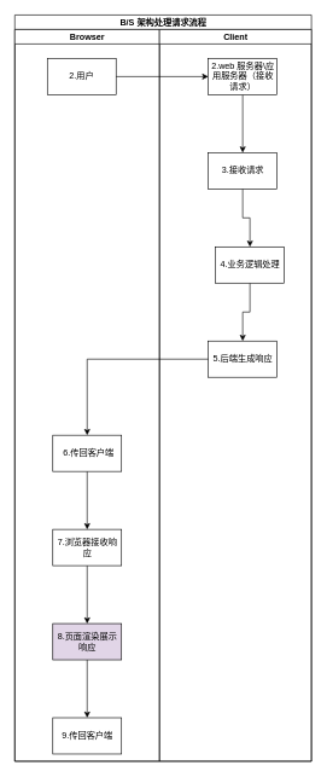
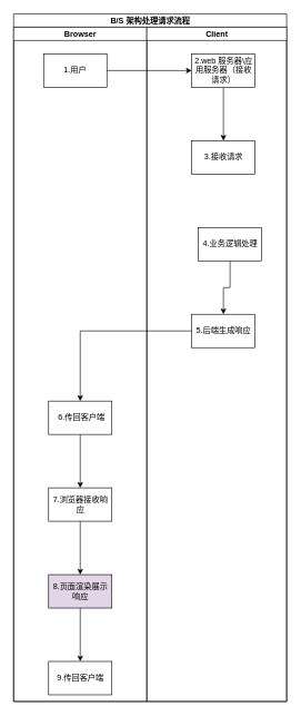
- <mxCell id="5" value="2.用户" style="rounded=0;whiteSpace=wrap;html=1;" parent="4" vertex="1"><mxGeometry x="45" y="40" width="95" height="50" as="geometry" /></mxCell>
+ <mxCell id="5" value="1.用户" style="rounded=0;whiteSpace=wrap;html=1;" parent="4" vertex="1"><mxGeometry x="45" y="40" width="95" height="50" as="geometry" /></mxCell>
- <mxCell id="16" value="" style="edgeStyle=orthogonalEdgeStyle;rounded=0;orthogonalLoop=1;jettySize=auto;html=1;" parent="13" source="17" target="19" edge="1"><mxGeometry relative="1" as="geometry" /></mxCell>
